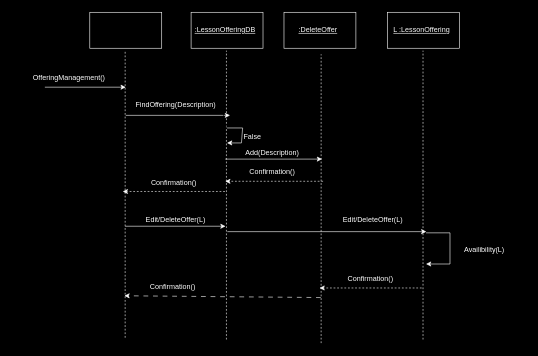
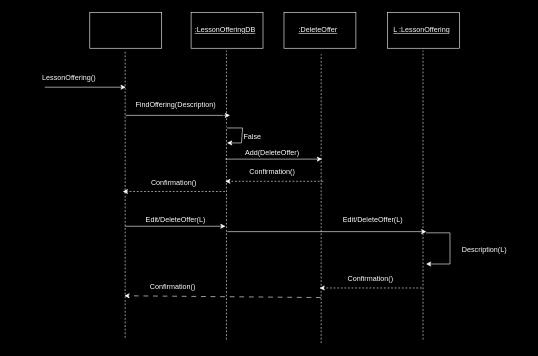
- <mxCell id="6" value="&lt;font color=&quot;#ffffff&quot;&gt;OfferingManagement()&lt;/font&gt;" style="text;html=1;align=center;verticalAlign=middle;whiteSpace=wrap;rounded=0;" vertex="1" parent="1"><mxGeometry x="20" y="114" width="189" height="30" as="geometry" /></mxCell>
+ <mxCell id="6" value="&lt;font color=&quot;#ffffff&quot;&gt;LessonOffering()&lt;/font&gt;" style="text;html=1;align=center;verticalAlign=middle;whiteSpace=wrap;rounded=0;" vertex="1" parent="1"><mxGeometry x="20" y="114" width="189" height="30" as="geometry" /></mxCell>
+ <mxCell id="3" value="Con" style="text;html=1;align=center;verticalAlign=middle;whiteSpace=wrap;rounded=0;" vertex="1" parent="1"><mxGeometry x="109" y="114" width="60" height="30" as="geometry" /></mxCell>
- <mxCell id="33" value="&lt;font color=&quot;#ffffff&quot;&gt;Add(Description)&lt;/font&gt;" style="text;html=1;align=center;verticalAlign=middle;whiteSpace=wrap;rounded=0;" vertex="1" parent="1"><mxGeometry x="385.5" y="240" width="135" height="30" as="geometry" /></mxCell>
+ <mxCell id="33" value="&lt;font color=&quot;#ffffff&quot;&gt;Add(DeleteOffer)&lt;/font&gt;" style="text;html=1;align=center;verticalAlign=middle;whiteSpace=wrap;rounded=0;" vertex="1" parent="1"><mxGeometry x="385.5" y="240" width="135" height="30" as="geometry" /></mxCell>
- <mxCell id="17" value="&lt;font color=&quot;#ffffff&quot;&gt;Availibility(L)&lt;/font&gt;" style="text;html=1;align=center;verticalAlign=middle;whiteSpace=wrap;rounded=0;" vertex="1" parent="1"><mxGeometry x="740" y="401" width="135" height="30" as="geometry" /></mxCell>
+ <mxCell id="17" value="&lt;font color=&quot;#ffffff&quot;&gt;Description(L)&lt;/font&gt;" style="text;html=1;align=center;verticalAlign=middle;whiteSpace=wrap;rounded=0;" vertex="1" parent="1"><mxGeometry x="740" y="401" width="135" height="30" as="geometry" /></mxCell>
